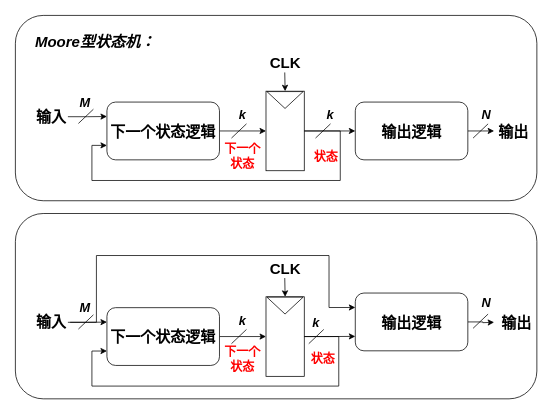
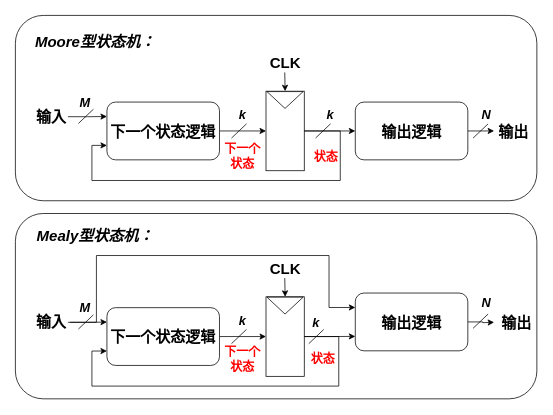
+ <mxCell id="50" value="&lt;span style=&quot;font-size: 20px&quot;&gt;&lt;b&gt;&lt;i&gt;Mealy型状态机：&lt;/i&gt;&lt;/b&gt;&lt;/span&gt;" style="text;html=1;strokeColor=none;fillColor=none;align=center;verticalAlign=middle;whiteSpace=wrap;rounded=0;" vertex="1" parent="1"><mxGeometry x="43" y="303" width="167" height="20" as="geometry" /></mxCell>
